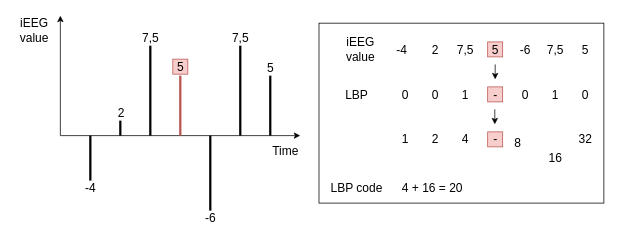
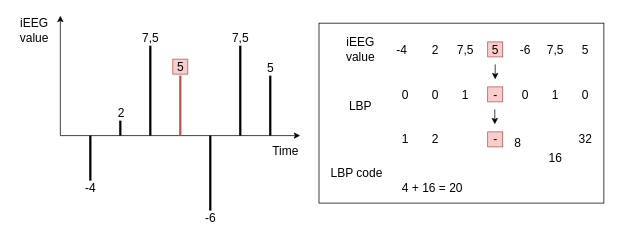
- <mxCell id="29" value="LBP" style="text;html=1;align=center;verticalAlign=middle;resizable=0;points=[];autosize=1;fontSize=16;" parent="1" vertex="1"><mxGeometry x="450" y="115" width="50" height="20" as="geometry" /></mxCell>
+ <mxCell id="29" value="LBP" style="text;html=1;align=center;verticalAlign=middle;resizable=0;points=[];autosize=1;fontSize=16;" parent="1" vertex="1"><mxGeometry x="455" y="130" width="50" height="20" as="geometry" /></mxCell>
- <mxCell id="32" value="4" style="text;html=1;align=center;verticalAlign=middle;resizable=0;points=[];autosize=1;fontSize=16;" parent="1" vertex="1"><mxGeometry x="610" y="175" width="20" height="20" as="geometry" /></mxCell>
- <mxCell id="38" value="LBP code" style="text;html=1;align=center;verticalAlign=middle;resizable=0;points=[];autosize=1;fontSize=16;" parent="1" vertex="1"><mxGeometry x="435" y="240" width="80" height="20" as="geometry" /></mxCell>
+ <mxCell id="38" value="LBP code" style="text;html=1;align=center;verticalAlign=middle;resizable=0;points=[];autosize=1;fontSize=16;" parent="1" vertex="1"><mxGeometry x="435" y="220" width="80" height="20" as="geometry" /></mxCell>
